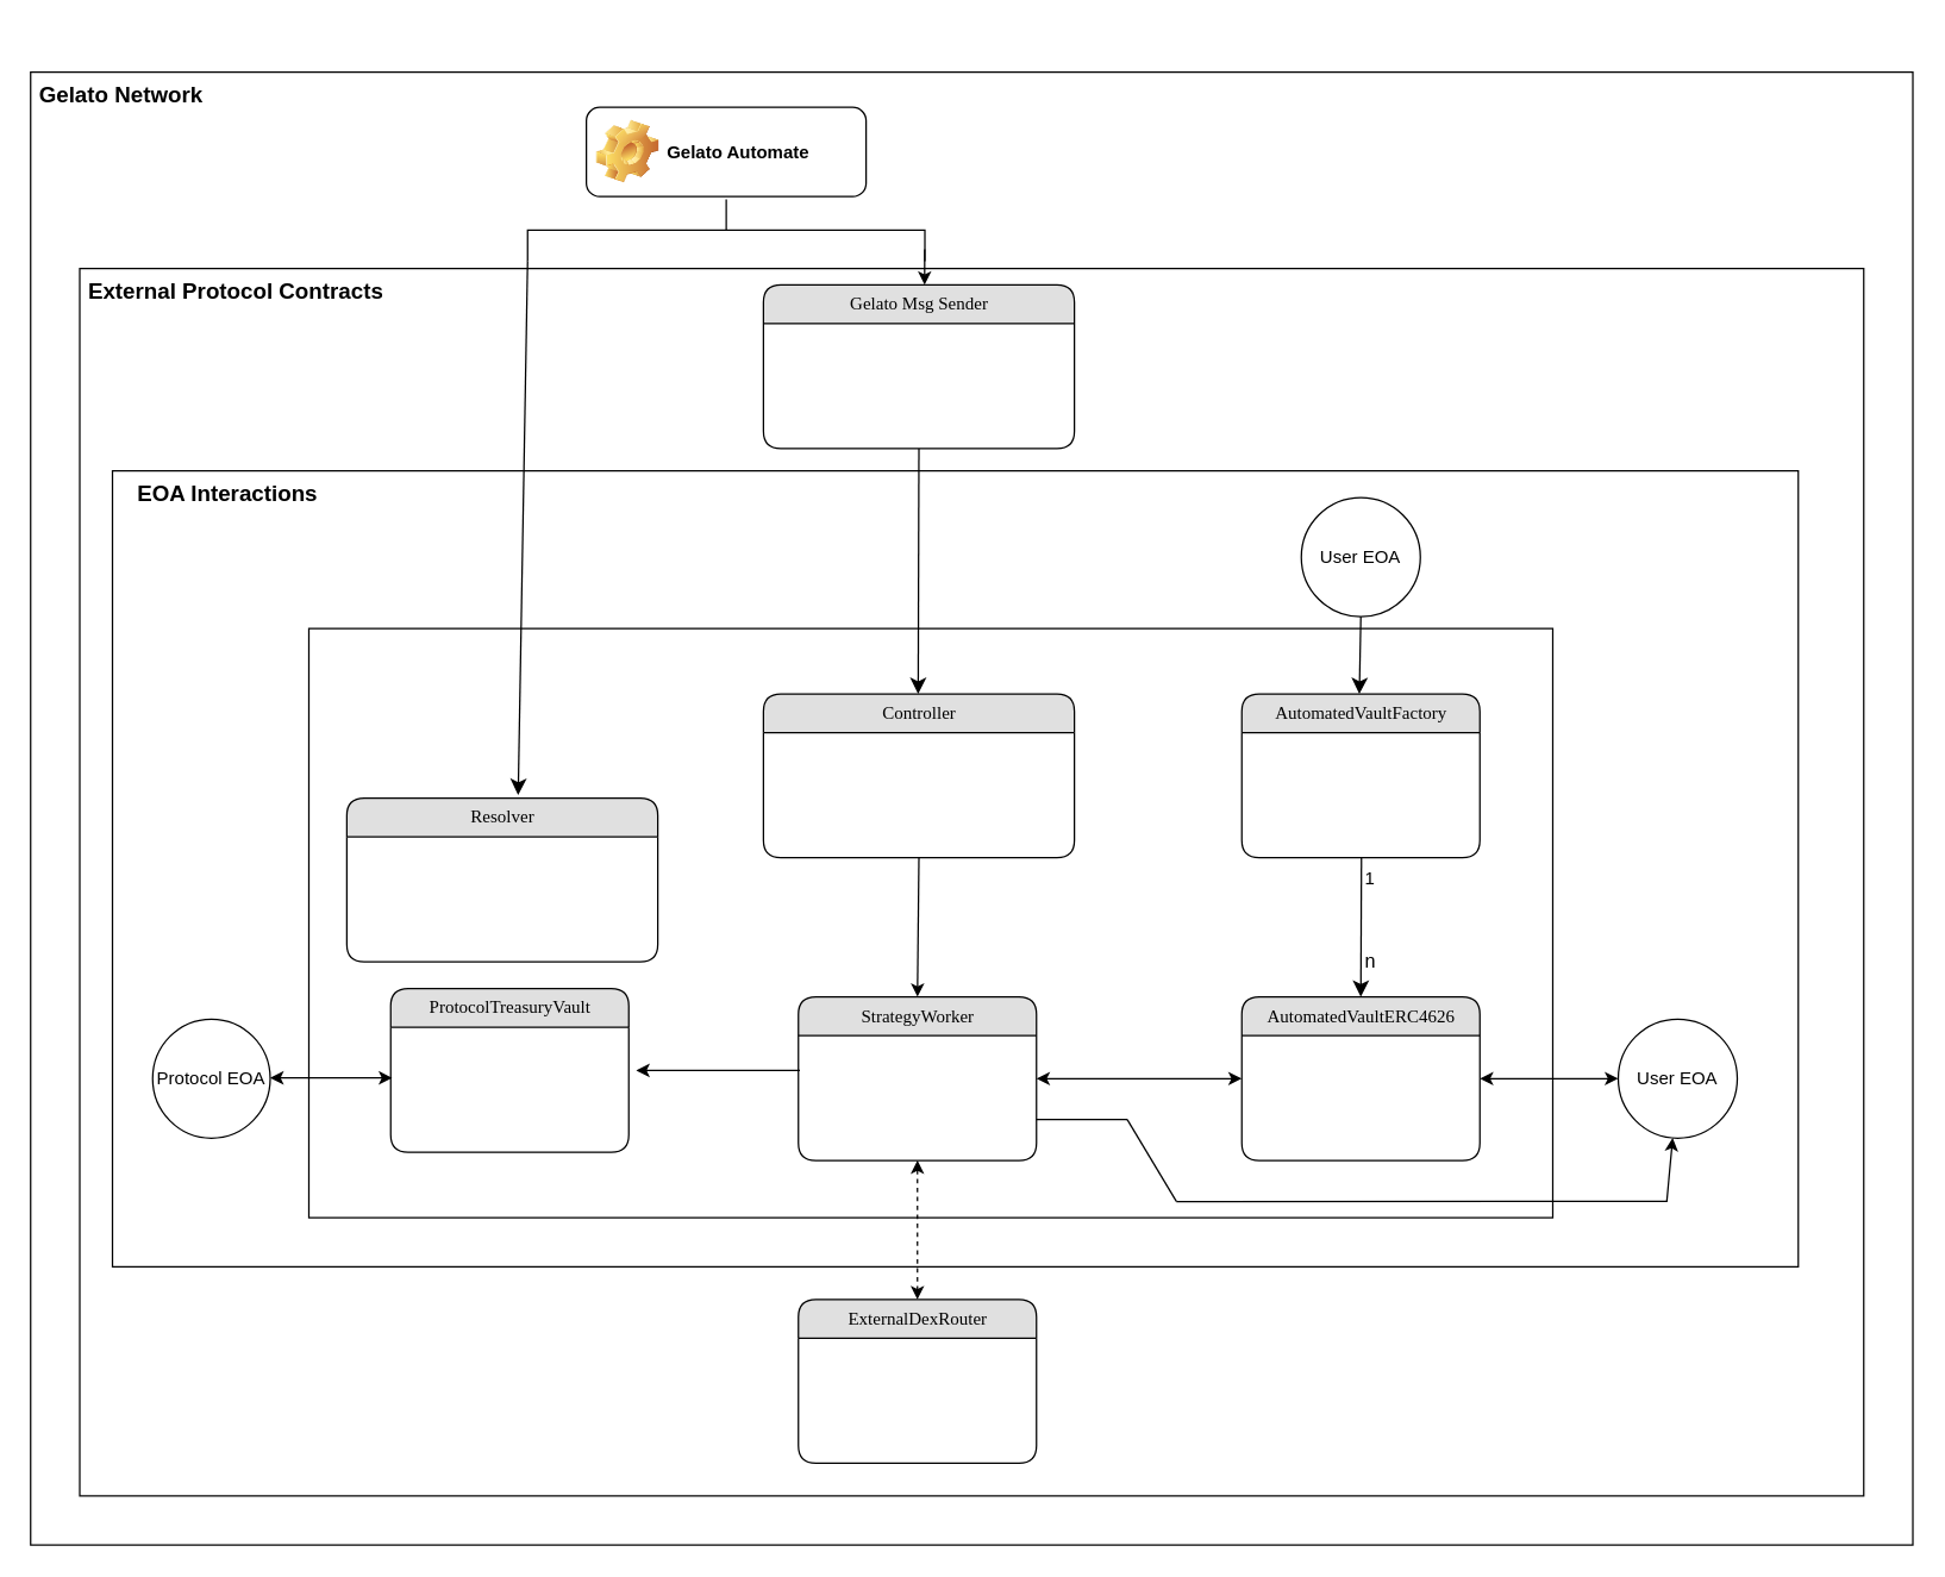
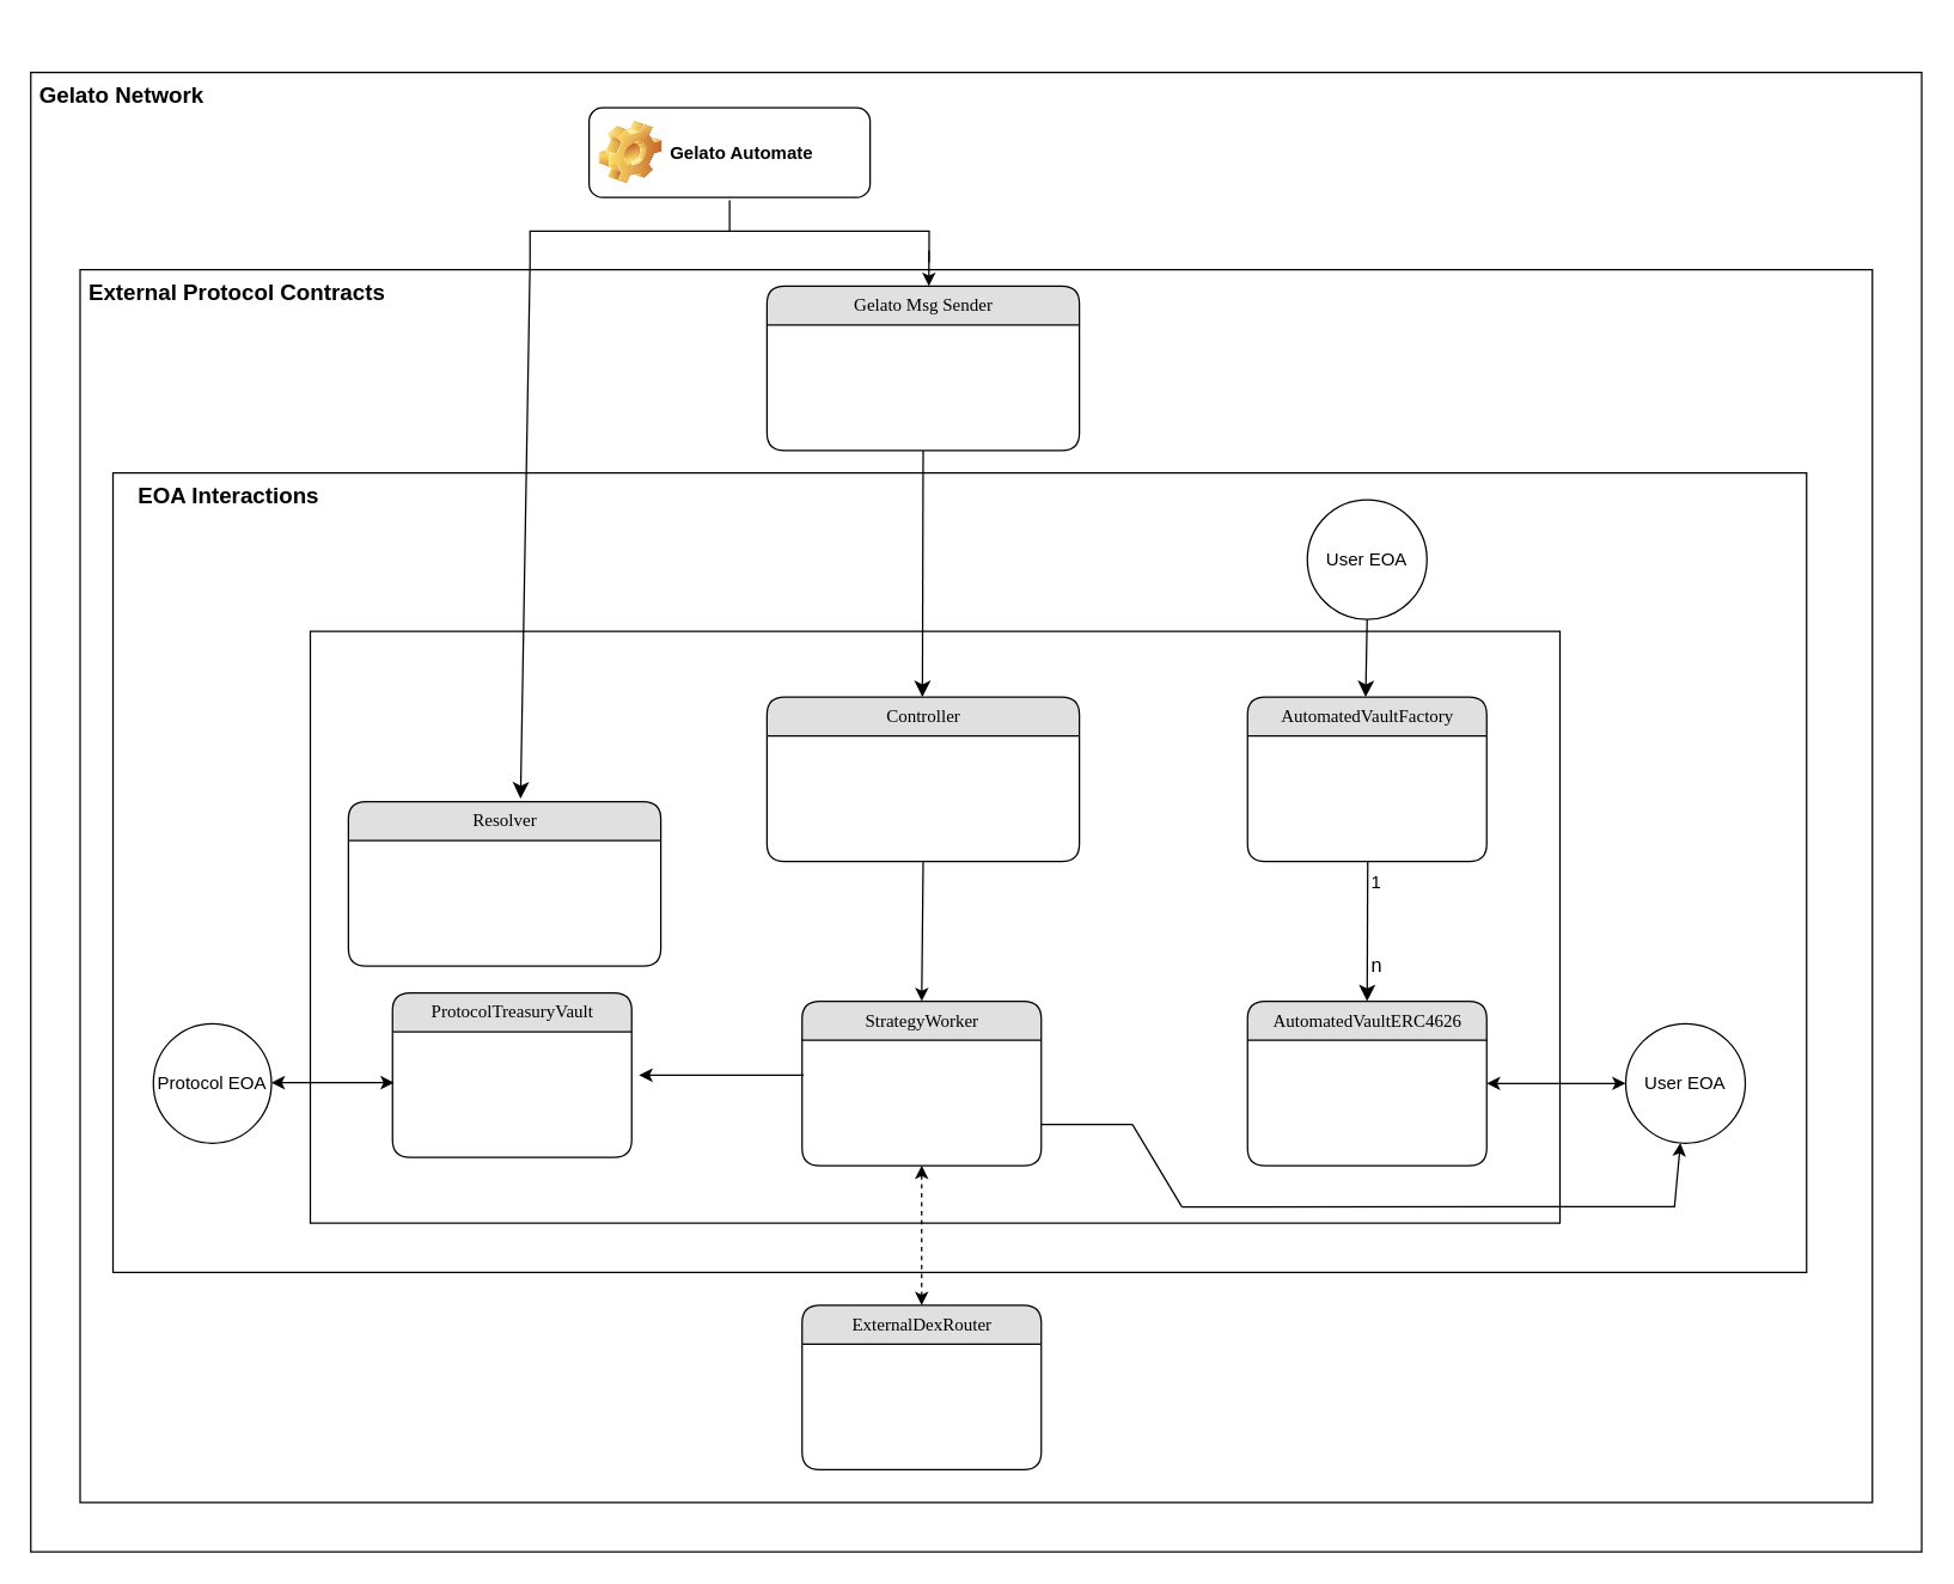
- <mxCell id="19" value="" style="endArrow=classic;startArrow=classic;html=1;rounded=0;exitX=1;exitY=0.5;exitDx=0;exitDy=0;entryX=0;entryY=0.5;entryDx=0;entryDy=0;" parent="1" source="15" target="8" edge="1"><mxGeometry width="50" height="50" relative="1" as="geometry"><mxPoint x="713" y="681" as="sourcePoint" /><mxPoint x="763" y="631" as="targetPoint" /></mxGeometry></mxCell>
